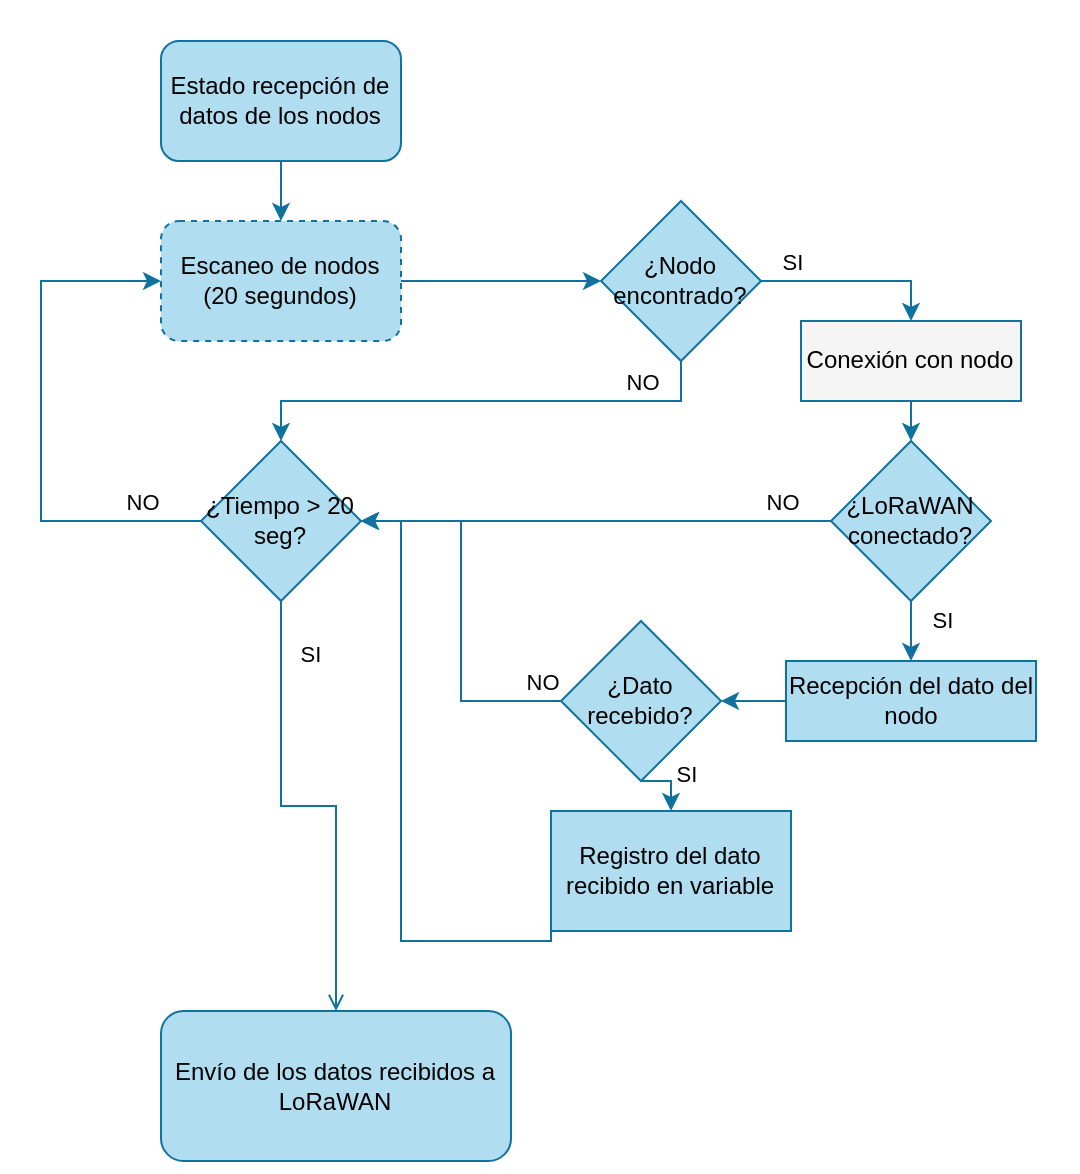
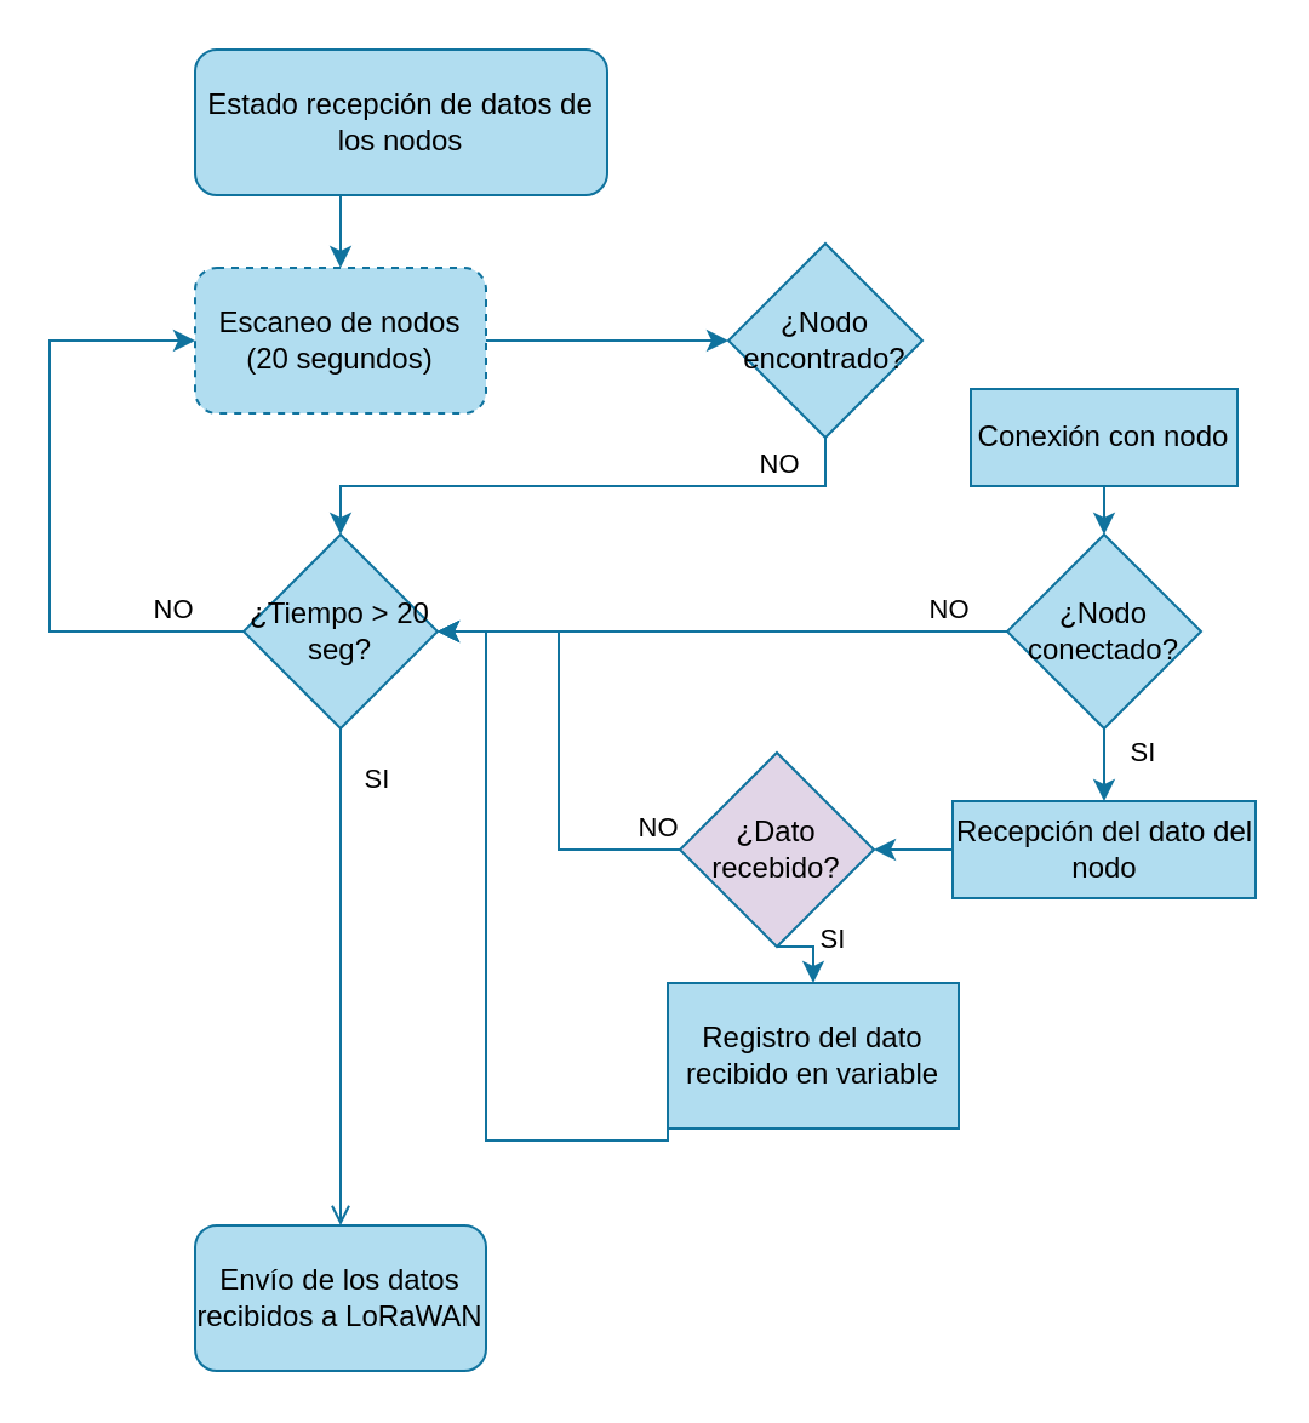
- <mxCell id="3" value="Estado recepción de datos de los nodos" style="rounded=1;whiteSpace=wrap;html=1;fillColor=#b1ddf0;strokeColor=#10739e;" vertex="1" parent="1"><mxGeometry x="80" y="20" width="120" height="60" as="geometry" /></mxCell>
+ <mxCell id="3" value="Estado recepción de datos de los nodos" style="rounded=1;whiteSpace=wrap;html=1;fillColor=#b1ddf0;strokeColor=#10739e;" vertex="1" parent="1"><mxGeometry x="80" y="20" width="170" height="60" as="geometry" /></mxCell>
- <mxCell id="6" style="edgeStyle=orthogonalEdgeStyle;rounded=0;orthogonalLoop=1;jettySize=auto;html=1;exitX=1;exitY=0.5;exitDx=0;exitDy=0;entryX=0.5;entryY=0;entryDx=0;entryDy=0;fillColor=#b1ddf0;strokeColor=#10739e;" edge="1" parent="1" source="10" target="12"><mxGeometry relative="1" as="geometry" /></mxCell>
- <mxCell id="7" value="SI" style="edgeLabel;html=1;align=center;verticalAlign=middle;resizable=0;points=[];" vertex="1" connectable="0" parent="6"><mxGeometry x="0.024" y="1" relative="1" as="geometry"><mxPoint x="-34" y="-9" as="offset" /></mxGeometry></mxCell>
- <mxCell id="12" value="Conexión con nodo" style="rounded=0;whiteSpace=wrap;html=1;fillColor=#f5f5f5;strokeColor=#10739e;" vertex="1" parent="1"><mxGeometry x="400" y="160" width="110" height="40" as="geometry" /></mxCell>
+ <mxCell id="12" value="Conexión con nodo" style="rounded=0;whiteSpace=wrap;html=1;fillColor=#b1ddf0;strokeColor=#10739e;" vertex="1" parent="1"><mxGeometry x="400" y="160" width="110" height="40" as="geometry" /></mxCell>
- <mxCell id="22" value="¿LoRaWAN conectado?" style="rhombus;whiteSpace=wrap;html=1;fillColor=#b1ddf0;strokeColor=#10739e;" vertex="1" parent="1"><mxGeometry x="415" y="220" width="80" height="80" as="geometry" /></mxCell>
+ <mxCell id="22" value="¿Nodo conectado?" style="rhombus;whiteSpace=wrap;html=1;fillColor=#b1ddf0;strokeColor=#10739e;" vertex="1" parent="1"><mxGeometry x="415" y="220" width="80" height="80" as="geometry" /></mxCell>
- <mxCell id="27" style="edgeStyle=orthogonalEdgeStyle;rounded=0;orthogonalLoop=1;jettySize=auto;html=1;exitX=0;exitY=0.5;exitDx=0;exitDy=0;entryX=1;entryY=0.5;entryDx=0;entryDy=0;fillColor=#b1ddf0;strokeColor=#10739e;endArrow=open;" edge="1" parent="1" source="29" target="17"><mxGeometry relative="1" as="geometry" /></mxCell>
+ <mxCell id="27" style="edgeStyle=orthogonalEdgeStyle;rounded=0;orthogonalLoop=1;jettySize=auto;html=1;exitX=0;exitY=0.5;exitDx=0;exitDy=0;entryX=1;entryY=0.5;entryDx=0;entryDy=0;fillColor=#b1ddf0;strokeColor=#10739e;" edge="1" parent="1" source="29" target="17"><mxGeometry relative="1" as="geometry" /></mxCell>
- <mxCell id="29" value="¿Dato recebido?" style="rhombus;whiteSpace=wrap;html=1;fillColor=#b1ddf0;strokeColor=#10739e;" vertex="1" parent="1"><mxGeometry x="280" y="310" width="80" height="80" as="geometry" /></mxCell>
+ <mxCell id="29" value="¿Dato recebido?" style="rhombus;whiteSpace=wrap;html=1;fillColor=#e1d5e7;strokeColor=#10739e;" vertex="1" parent="1"><mxGeometry x="280" y="310" width="80" height="80" as="geometry" /></mxCell>
- <mxCell id="32" value="Envío de los datos recibidos a LoRaWAN" style="rounded=1;whiteSpace=wrap;html=1;fillColor=#b1ddf0;strokeColor=#10739e;" vertex="1" parent="1"><mxGeometry x="80" y="505" width="175" height="75" as="geometry" /></mxCell>
+ <mxCell id="32" value="Envío de los datos recibidos a LoRaWAN" style="rounded=1;whiteSpace=wrap;html=1;fillColor=#b1ddf0;strokeColor=#10739e;" vertex="1" parent="1"><mxGeometry x="80" y="505" width="120" height="60" as="geometry" /></mxCell>
